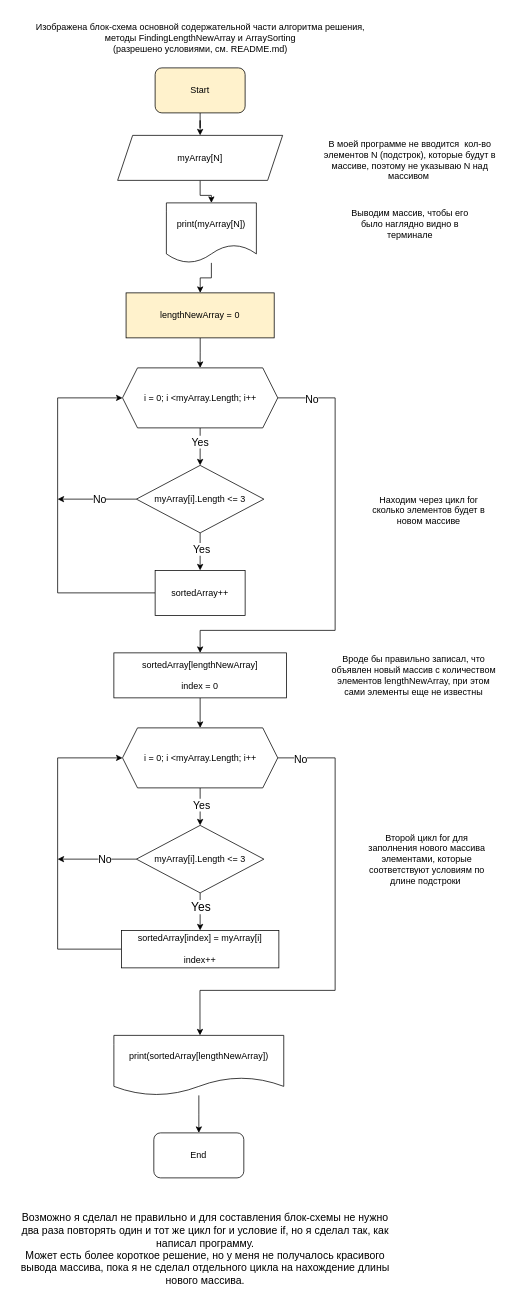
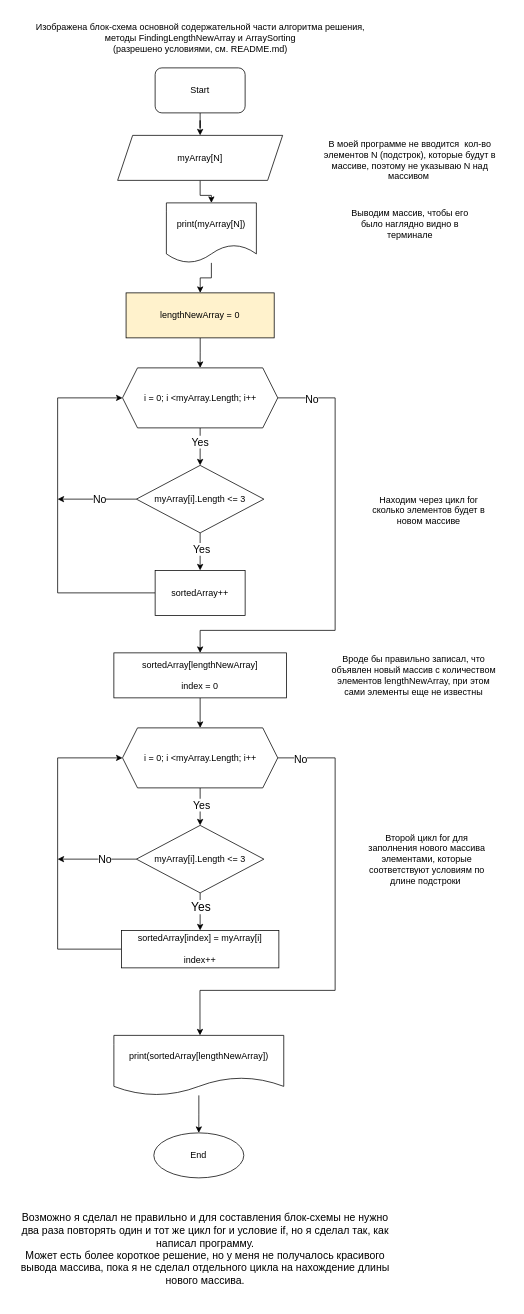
- <mxCell id="3" value="Start" style="rounded=1;whiteSpace=wrap;html=1;fillColor=#fff2cc;" vertex="1" parent="1"><mxGeometry x="206" y="90" width="120" height="60" as="geometry" /></mxCell>
+ <mxCell id="3" value="Start" style="rounded=1;whiteSpace=wrap;html=1;" vertex="1" parent="1"><mxGeometry x="206" y="90" width="120" height="60" as="geometry" /></mxCell>
- <mxCell id="45" value="End" style="rounded=1;whiteSpace=wrap;html=1;" vertex="1" parent="1"><mxGeometry x="204.25" y="1510" width="120" height="60" as="geometry" /></mxCell>
+ <mxCell id="45" value="End" style="ellipse;whiteSpace=wrap;html=1;" vertex="1" parent="1"><mxGeometry x="204.25" y="1510" width="120" height="60" as="geometry" /></mxCell>
